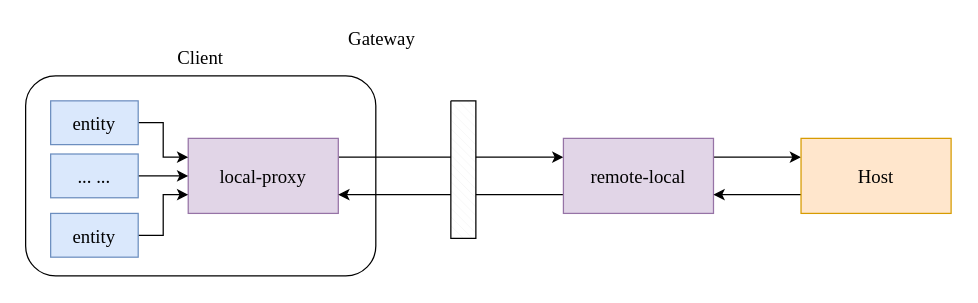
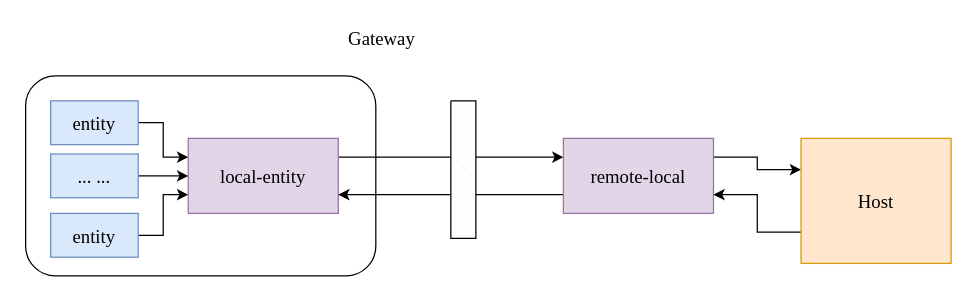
- <mxCell id="17" value="Client" style="text;html=1;strokeColor=none;fillColor=none;align=center;verticalAlign=middle;whiteSpace=wrap;rounded=0;fontFamily=Source Han Serif;fontSize=15;" vertex="1" parent="1"><mxGeometry x="120" y="35" width="80" height="20" as="geometry" /></mxCell>
- <mxCell id="4" value="local-proxy" style="rounded=0;whiteSpace=wrap;html=1;fontFamily=Source Han Serif;fontSize=15;fillColor=#e1d5e7;strokeColor=#9673a6;" vertex="1" parent="1"><mxGeometry x="150" y="110" width="120" height="60" as="geometry" /></mxCell>
+ <mxCell id="4" value="local-entity" style="rounded=0;whiteSpace=wrap;html=1;fontFamily=Source Han Serif;fontSize=15;fillColor=#e1d5e7;strokeColor=#9673a6;" vertex="1" parent="1"><mxGeometry x="150" y="110" width="120" height="60" as="geometry" /></mxCell>
- <mxCell id="9" value="Host" style="rounded=0;whiteSpace=wrap;html=1;fontFamily=Source Han Serif;fontSize=15;fillColor=#ffe6cc;strokeColor=#d79b00;" vertex="1" parent="1"><mxGeometry x="640" y="110" width="120" height="60" as="geometry" /></mxCell>
+ <mxCell id="9" value="Host" style="rounded=0;whiteSpace=wrap;html=1;fontFamily=Source Han Serif;fontSize=15;fillColor=#ffe6cc;strokeColor=#d79b00;" vertex="1" parent="1"><mxGeometry x="640" y="110" width="120" height="100" as="geometry" /></mxCell>
